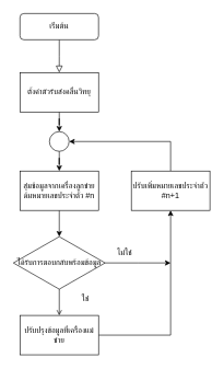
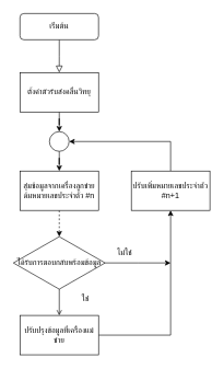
- <mxCell id="8" value="" style="edgeStyle=orthogonalEdgeStyle;rounded=0;orthogonalLoop=1;jettySize=auto;html=1;" parent="1" source="9" target="12" edge="1"><mxGeometry relative="1" as="geometry" /></mxCell>
+ <mxCell id="8" value="" style="edgeStyle=orthogonalEdgeStyle;rounded=0;orthogonalLoop=1;jettySize=auto;html=1;dashed=1;" parent="1" source="9" target="12" edge="1"><mxGeometry relative="1" as="geometry" /></mxCell>
